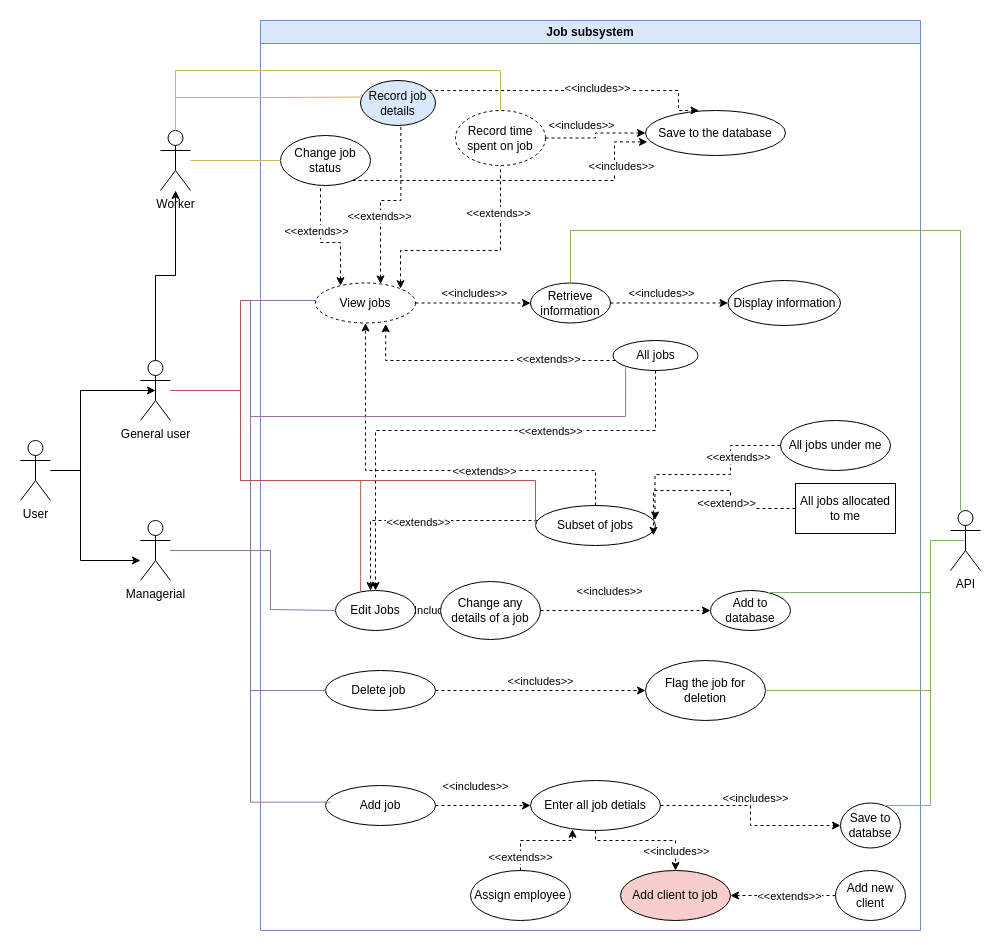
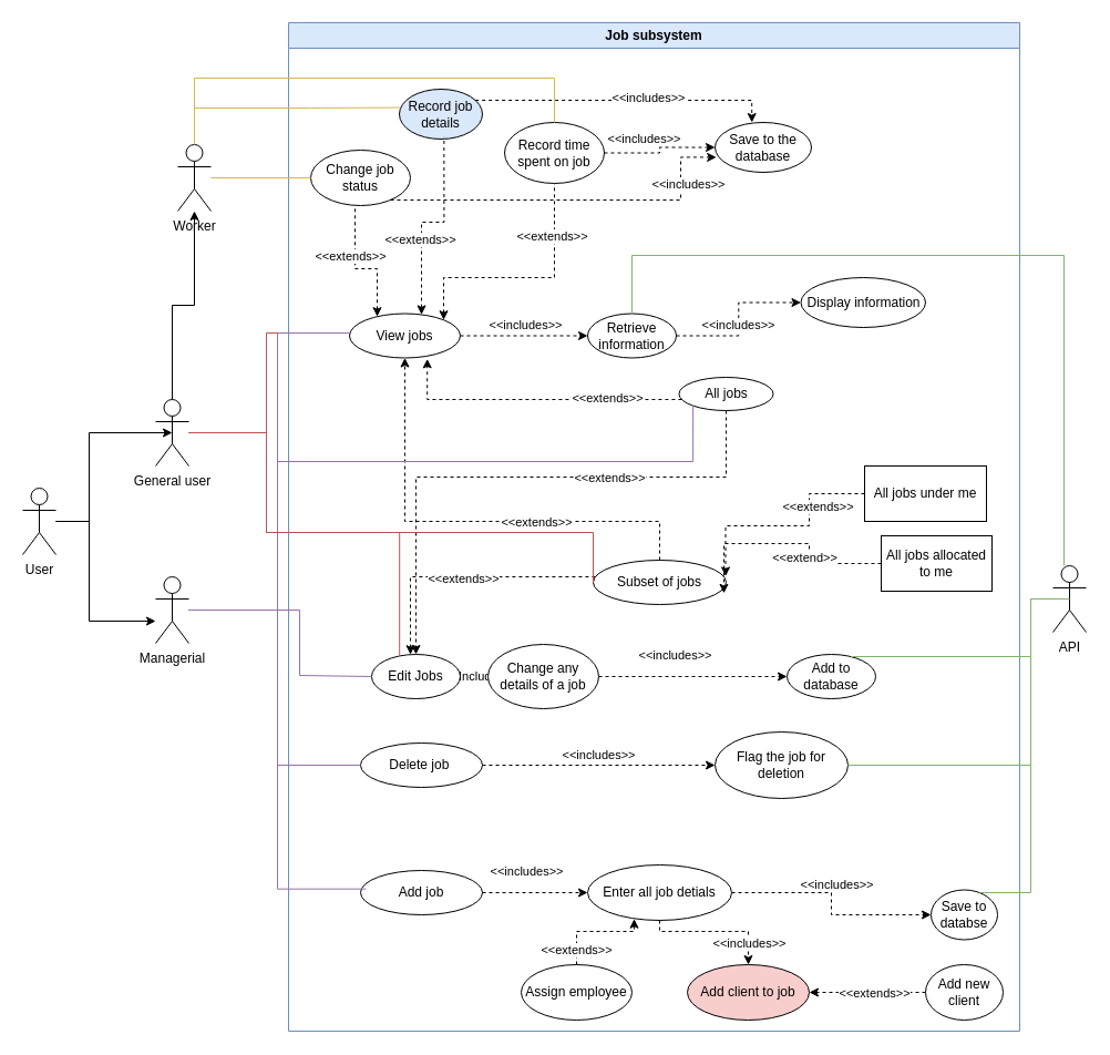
- <mxCell id="73" value="Save to the database" style="ellipse;whiteSpace=wrap;html=1;" vertex="1" parent="2"><mxGeometry x="385" y="90" width="140" height="45" as="geometry" /></mxCell>
+ <mxCell id="73" value="Save to the database" style="ellipse;whiteSpace=wrap;html=1;" vertex="1" parent="2"><mxGeometry x="385" y="90" width="87" height="45" as="geometry" /></mxCell>
- <mxCell id="70" value="Record time spent on job" style="ellipse;whiteSpace=wrap;html=1;dashed=1;" vertex="1" parent="2"><mxGeometry x="195" y="90" width="90" height="55" as="geometry" /></mxCell>
+ <mxCell id="70" value="Record time spent on job" style="ellipse;whiteSpace=wrap;html=1;" vertex="1" parent="2"><mxGeometry x="195" y="90" width="90" height="55" as="geometry" /></mxCell>
- <mxCell id="9" value="View jobs" style="ellipse;whiteSpace=wrap;html=1;dashed=1;" vertex="1" parent="2"><mxGeometry x="55" y="262.5" width="100" height="40" as="geometry" /></mxCell>
+ <mxCell id="9" value="View jobs" style="ellipse;whiteSpace=wrap;html=1;" vertex="1" parent="2"><mxGeometry x="55" y="262.5" width="100" height="40" as="geometry" /></mxCell>
- <mxCell id="42" value="Display information" style="ellipse;whiteSpace=wrap;html=1;" vertex="1" parent="2"><mxGeometry x="467.5" y="260" width="112.5" height="45" as="geometry" /></mxCell>
+ <mxCell id="42" value="Display information" style="ellipse;whiteSpace=wrap;html=1;" vertex="1" parent="2"><mxGeometry x="462.5" y="230" width="112.5" height="45" as="geometry" /></mxCell>
- <mxCell id="27" value="All jobs under me" style="ellipse;whiteSpace=wrap;html=1;" vertex="1" parent="2"><mxGeometry x="520" y="400" width="110" height="50" as="geometry" /></mxCell>
+ <mxCell id="27" value="All jobs under me" style="whiteSpace=wrap;html=1;rounded=0;" vertex="1" parent="2"><mxGeometry x="520" y="400" width="110" height="50" as="geometry" /></mxCell>
